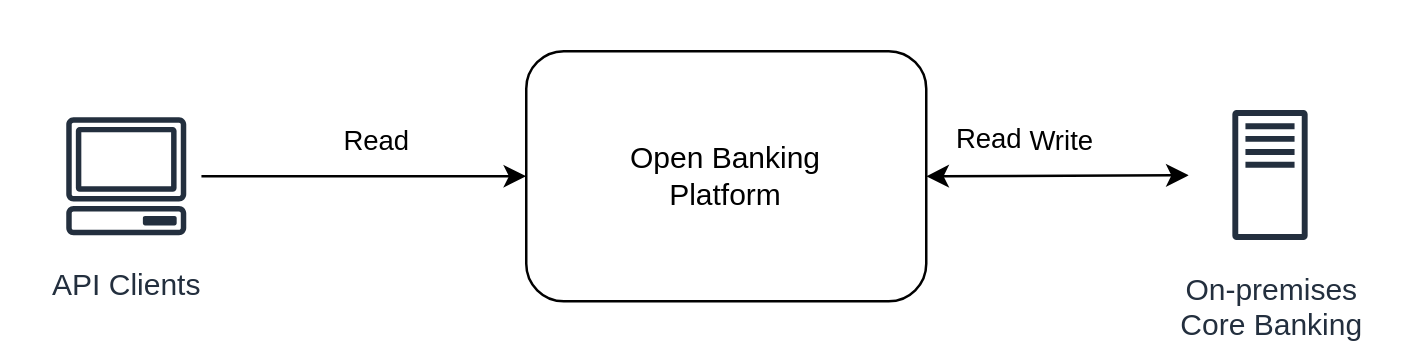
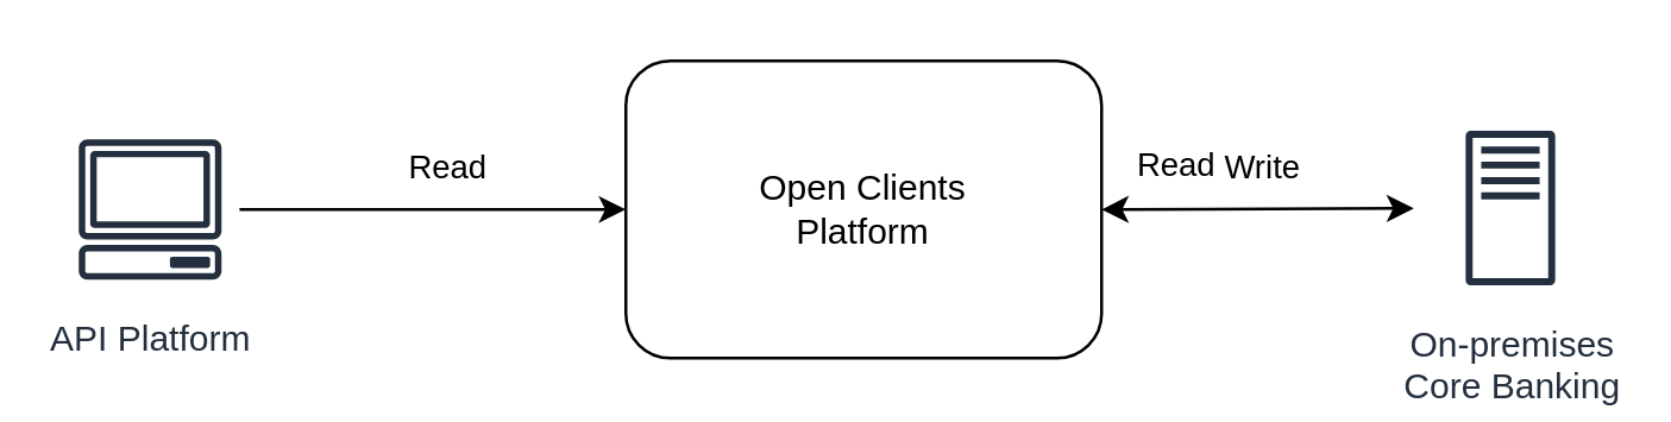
- <mxCell id="2" value="Open Banking&lt;br&gt;Platform" style="rounded=1;whiteSpace=wrap;html=1;" parent="1" vertex="1"><mxGeometry x="210" y="20" width="160" height="100" as="geometry" /></mxCell>
+ <mxCell id="2" value="Open Clients&lt;br&gt;Platform" style="rounded=1;whiteSpace=wrap;html=1;" parent="1" vertex="1"><mxGeometry x="210" y="20" width="160" height="100" as="geometry" /></mxCell>
- <mxCell id="5" value="API Clients" style="outlineConnect=0;fontColor=#232F3E;gradientColor=none;strokeColor=#232F3E;fillColor=#ffffff;dashed=0;verticalLabelPosition=bottom;verticalAlign=top;align=center;html=1;fontSize=12;fontStyle=0;aspect=fixed;shape=mxgraph.aws4.resourceIcon;resIcon=mxgraph.aws4.client;" parent="1" vertex="1"><mxGeometry x="20" y="40" width="60" height="60" as="geometry" /></mxCell>
+ <mxCell id="5" value="API Platform" style="outlineConnect=0;fontColor=#232F3E;gradientColor=none;strokeColor=#232F3E;fillColor=#ffffff;dashed=0;verticalLabelPosition=bottom;verticalAlign=top;align=center;html=1;fontSize=12;fontStyle=0;aspect=fixed;shape=mxgraph.aws4.resourceIcon;resIcon=mxgraph.aws4.client;" parent="1" vertex="1"><mxGeometry x="20" y="40" width="60" height="60" as="geometry" /></mxCell>
